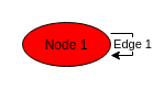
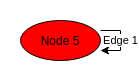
- <mxCell id="2" value="Node 1" style="shape=ellipse;fillColor=#FF0000;strokeColor=#000000;" vertex="1" parent="1"><mxGeometry x="20" y="20" width="80" height="40" as="geometry" /></mxCell>
+ <mxCell id="2" value="Node 5" style="shape=ellipse;fillColor=#FF0000;strokeColor=#000000;" vertex="1" parent="1"><mxGeometry x="20" y="20" width="80" height="40" as="geometry" /></mxCell>
